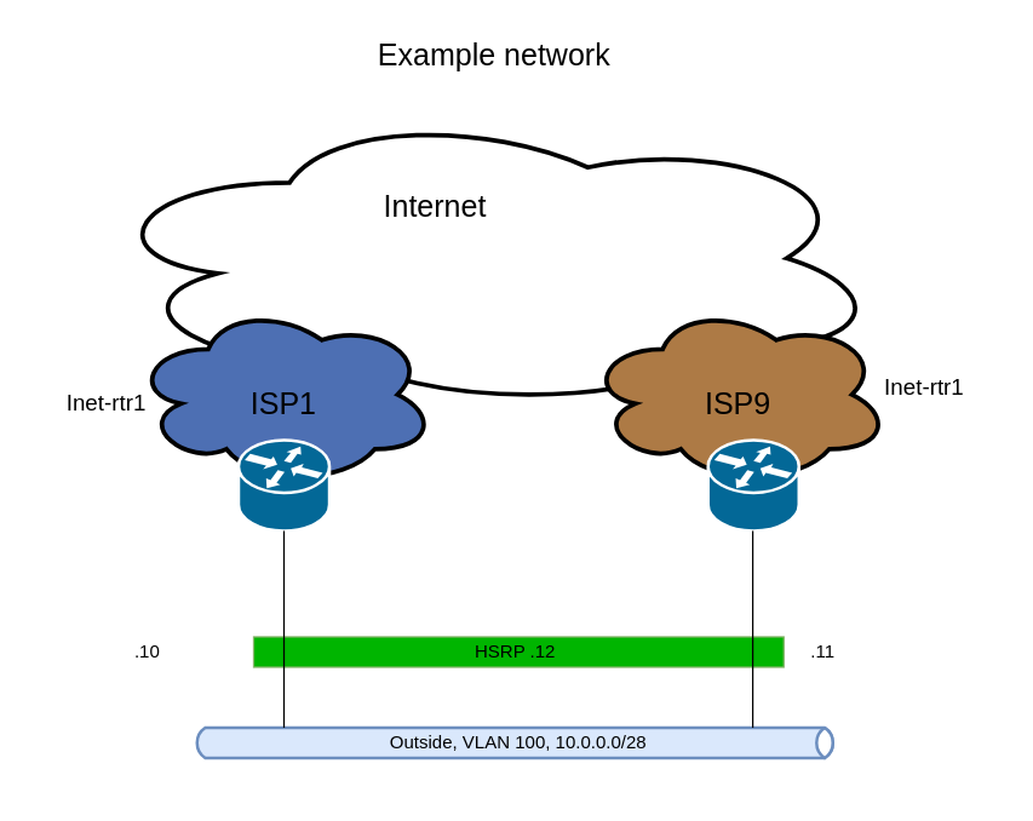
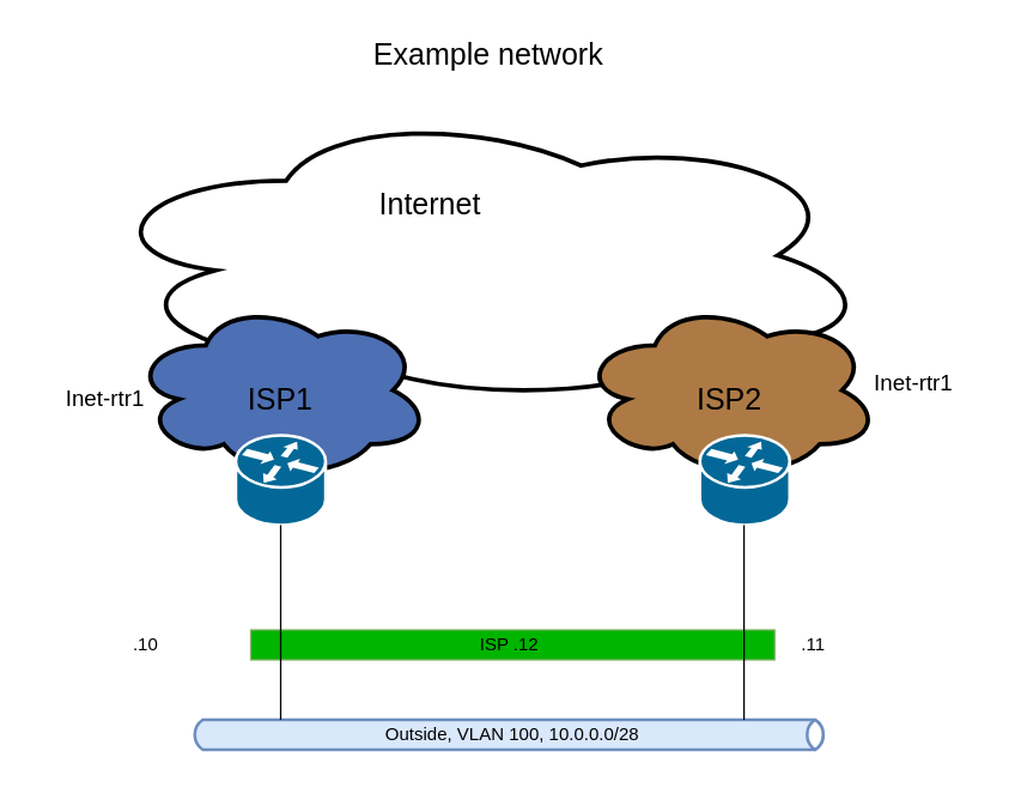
- <mxCell id="8" value="ISP9" style="text;html=1;strokeColor=none;fillColor=none;align=center;verticalAlign=middle;whiteSpace=wrap;rounded=0;fontSize=20;" vertex="1" parent="1"><mxGeometry x="457" y="250" width="60" height="30" as="geometry" /></mxCell>
+ <mxCell id="8" value="ISP2" style="text;html=1;strokeColor=none;fillColor=none;align=center;verticalAlign=middle;whiteSpace=wrap;rounded=0;fontSize=20;" vertex="1" parent="1"><mxGeometry x="457" y="250" width="60" height="30" as="geometry" /></mxCell>
- <mxCell id="17" value="HSRP .12" style="text;html=1;strokeColor=none;fillColor=none;align=center;verticalAlign=middle;whiteSpace=wrap;rounded=0;fontSize=12;" vertex="1" parent="1"><mxGeometry x="299.5" y="415" width="80" height="30" as="geometry" /></mxCell>
+ <mxCell id="17" value="ISP .12" style="text;html=1;strokeColor=none;fillColor=none;align=center;verticalAlign=middle;whiteSpace=wrap;rounded=0;fontSize=12;" vertex="1" parent="1"><mxGeometry x="299.5" y="415" width="80" height="30" as="geometry" /></mxCell>
